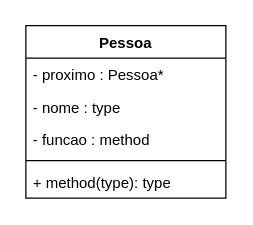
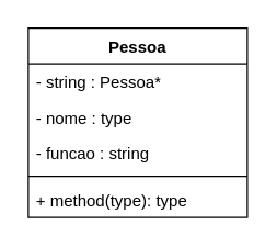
- <mxCell id="3" value="- proximo : Pessoa*" style="text;strokeColor=none;fillColor=none;align=left;verticalAlign=top;spacingLeft=4;spacingRight=4;overflow=hidden;rotatable=0;points=[[0,0.5],[1,0.5]];portConstraint=eastwest;whiteSpace=wrap;html=1;" vertex="1" parent="2"><mxGeometry y="26" width="160" height="26" as="geometry" /></mxCell>
+ <mxCell id="3" value="- string : Pessoa*" style="text;strokeColor=none;fillColor=none;align=left;verticalAlign=top;spacingLeft=4;spacingRight=4;overflow=hidden;rotatable=0;points=[[0,0.5],[1,0.5]];portConstraint=eastwest;whiteSpace=wrap;html=1;" vertex="1" parent="2"><mxGeometry y="26" width="160" height="26" as="geometry" /></mxCell>
- <mxCell id="5" value="- funcao : method" style="text;strokeColor=none;fillColor=none;align=left;verticalAlign=top;spacingLeft=4;spacingRight=4;overflow=hidden;rotatable=0;points=[[0,0.5],[1,0.5]];portConstraint=eastwest;whiteSpace=wrap;html=1;" vertex="1" parent="2"><mxGeometry y="78" width="160" height="26" as="geometry" /></mxCell>
+ <mxCell id="5" value="- funcao : string" style="text;strokeColor=none;fillColor=none;align=left;verticalAlign=top;spacingLeft=4;spacingRight=4;overflow=hidden;rotatable=0;points=[[0,0.5],[1,0.5]];portConstraint=eastwest;whiteSpace=wrap;html=1;" vertex="1" parent="2"><mxGeometry y="78" width="160" height="26" as="geometry" /></mxCell>
